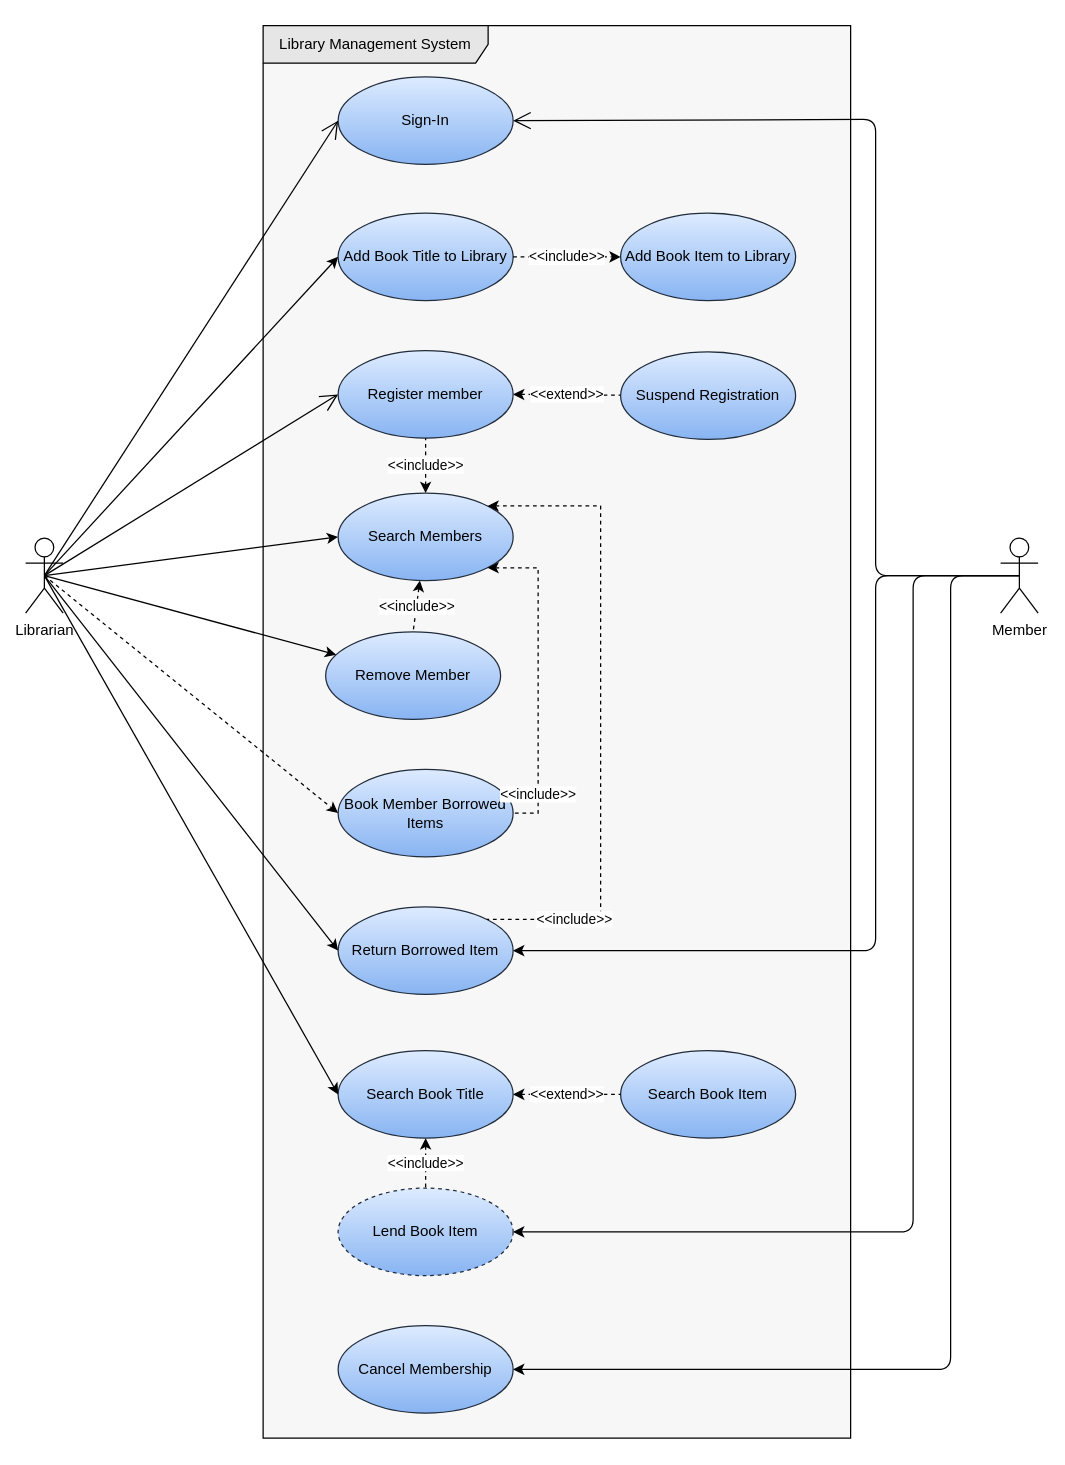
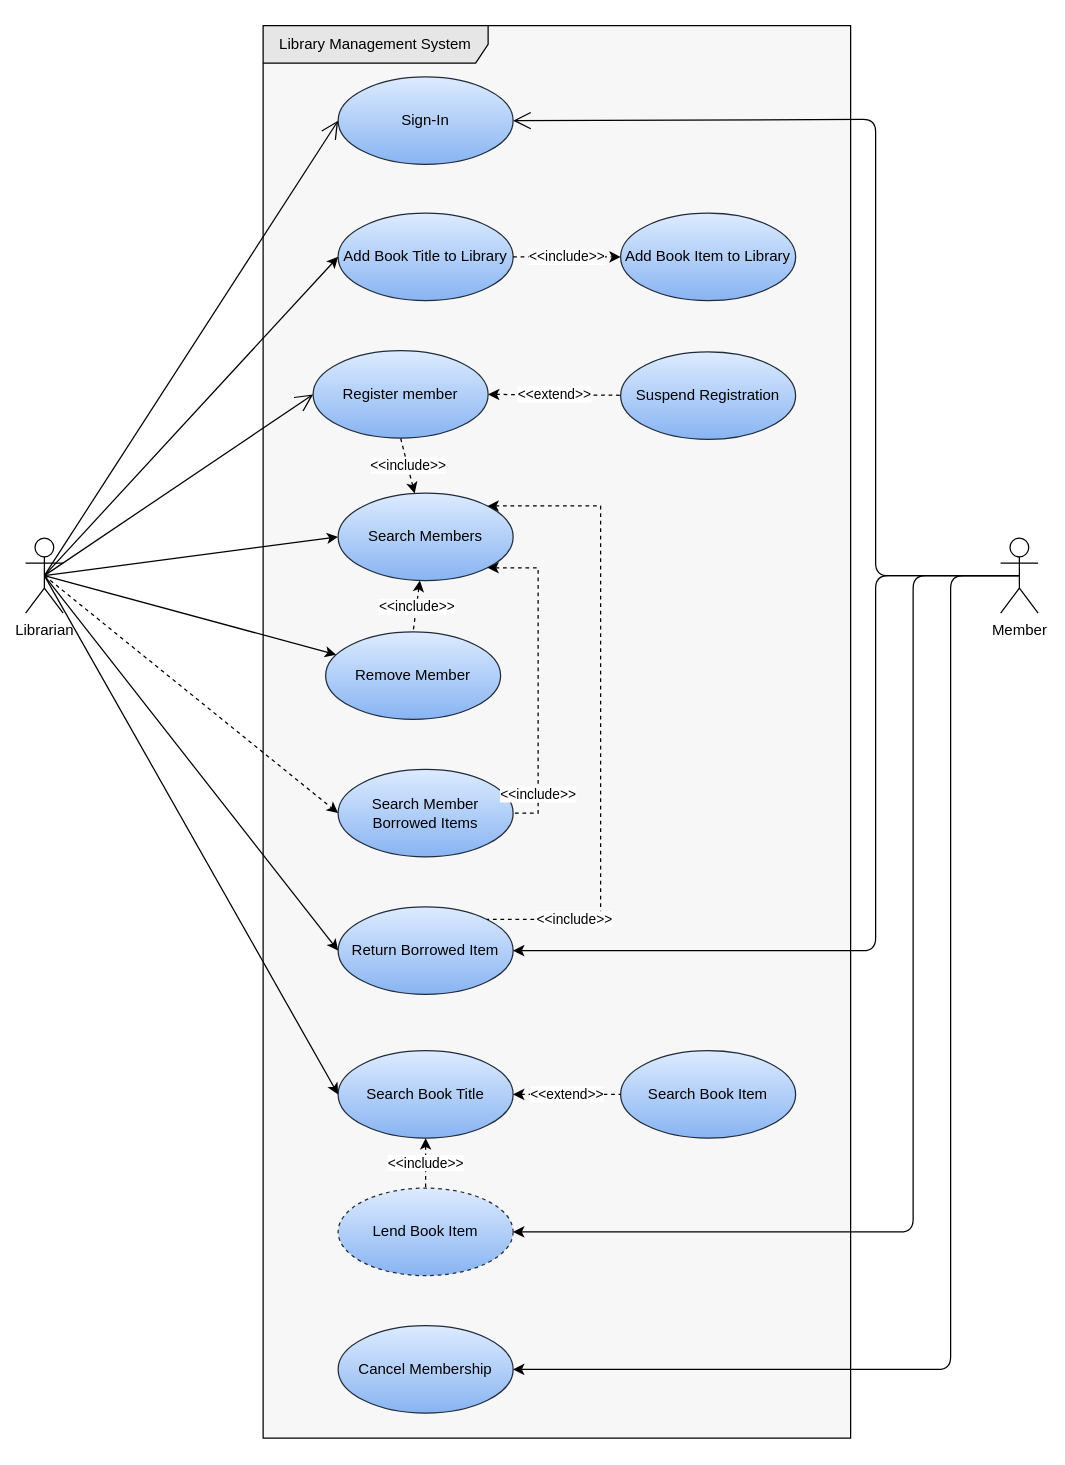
- <mxCell id="6" value="Register member" style="ellipse;whiteSpace=wrap;html=1;gradientColor=#88B4F2;fillColor=#DDEBFF;strokeColor=#212C3B;" vertex="1" parent="1"><mxGeometry x="270" y="280" width="140" height="70" as="geometry" /></mxCell>
+ <mxCell id="6" value="Register member" style="ellipse;whiteSpace=wrap;html=1;gradientColor=#88B4F2;fillColor=#DDEBFF;strokeColor=#212C3B;" vertex="1" parent="1"><mxGeometry x="250" y="280" width="140" height="70" as="geometry" /></mxCell>
- <mxCell id="16" value="Book Member Borrowed Items" style="ellipse;whiteSpace=wrap;html=1;gradientColor=#88B4F2;fillColor=#DDEBFF;strokeColor=#212C3B;" vertex="1" parent="1"><mxGeometry x="270" y="615" width="140" height="70" as="geometry" /></mxCell>
+ <mxCell id="16" value="Search Member Borrowed Items" style="ellipse;whiteSpace=wrap;html=1;gradientColor=#88B4F2;fillColor=#DDEBFF;strokeColor=#212C3B;" vertex="1" parent="1"><mxGeometry x="270" y="615" width="140" height="70" as="geometry" /></mxCell>
